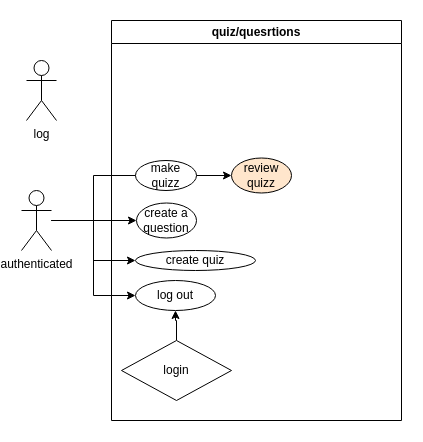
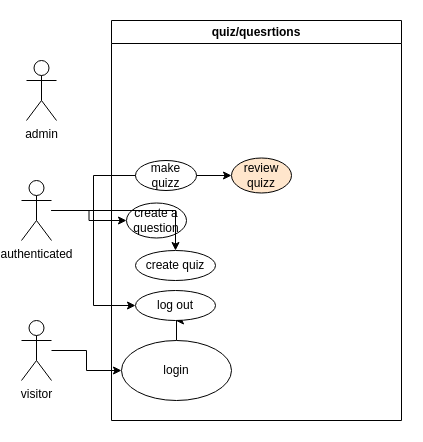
- <mxCell id="18" value="log&lt;br&gt;" style="shape=umlActor;verticalLabelPosition=bottom;verticalAlign=top;html=1;outlineConnect=0;" vertex="1" parent="1"><mxGeometry x="25" y="60" width="30" height="60" as="geometry" /></mxCell>
+ <mxCell id="18" value="admin&lt;br&gt;" style="shape=umlActor;verticalLabelPosition=bottom;verticalAlign=top;html=1;outlineConnect=0;" vertex="1" parent="1"><mxGeometry x="25" y="60" width="30" height="60" as="geometry" /></mxCell>
- <mxCell id="17" value="authenticated&lt;br&gt;" style="shape=umlActor;verticalLabelPosition=bottom;verticalAlign=top;html=1;outlineConnect=0;" vertex="1" parent="1"><mxGeometry x="20" y="190" width="30" height="60" as="geometry" /></mxCell>
+ <mxCell id="17" value="authenticated&lt;br&gt;" style="shape=umlActor;verticalLabelPosition=bottom;verticalAlign=top;html=1;outlineConnect=0;" vertex="1" parent="1"><mxGeometry x="20" y="180" width="30" height="60" as="geometry" /></mxCell>
- <mxCell id="8" value="create a question" style="ellipse;whiteSpace=wrap;html=1;" vertex="1" parent="4"><mxGeometry x="25" y="182.5" width="60" height="35" as="geometry" /></mxCell>
+ <mxCell id="8" value="create a question" style="ellipse;whiteSpace=wrap;html=1;" vertex="1" parent="4"><mxGeometry x="15" y="182.5" width="60" height="35" as="geometry" /></mxCell>
- <mxCell id="9" value="create quiz" style="ellipse;whiteSpace=wrap;html=1;" vertex="1" parent="4"><mxGeometry x="24" y="230" width="120" height="20" as="geometry" /></mxCell>
+ <mxCell id="9" value="create quiz" style="ellipse;whiteSpace=wrap;html=1;" vertex="1" parent="4"><mxGeometry x="24" y="230" width="80" height="30" as="geometry" /></mxCell>
- <mxCell id="7" value="log out" style="ellipse;whiteSpace=wrap;html=1;" vertex="1" parent="4"><mxGeometry x="24" y="260" width="80" height="30" as="geometry" /></mxCell>
+ <mxCell id="7" value="log out" style="ellipse;whiteSpace=wrap;html=1;" vertex="1" parent="4"><mxGeometry x="24" y="270" width="80" height="30" as="geometry" /></mxCell>
+ <mxCell id="3" value="visitor" style="shape=umlActor;verticalLabelPosition=bottom;verticalAlign=top;html=1;outlineConnect=0;" vertex="1" parent="1"><mxGeometry x="20" y="320" width="30" height="60" as="geometry" /></mxCell>
+ <mxCell id="2" style="edgeStyle=orthogonalEdgeStyle;rounded=0;orthogonalLoop=1;jettySize=auto;html=1;" edge="1" parent="1" source="3" target="6"><mxGeometry relative="1" as="geometry"><mxPoint x="170" y="270" as="targetPoint" /></mxGeometry></mxCell>
- <mxCell id="6" value="login" style="rhombus;whiteSpace=wrap;html=1;" vertex="1" parent="4"><mxGeometry x="10" y="320" width="110" height="60" as="geometry" /></mxCell>
+ <mxCell id="6" value="login" style="ellipse;whiteSpace=wrap;html=1;" vertex="1" parent="4"><mxGeometry x="10" y="320" width="110" height="60" as="geometry" /></mxCell>
